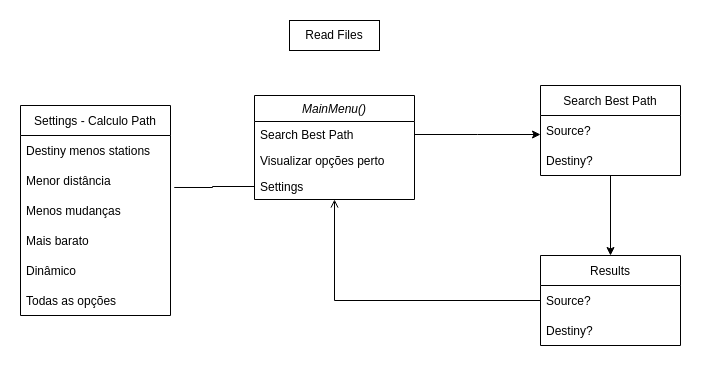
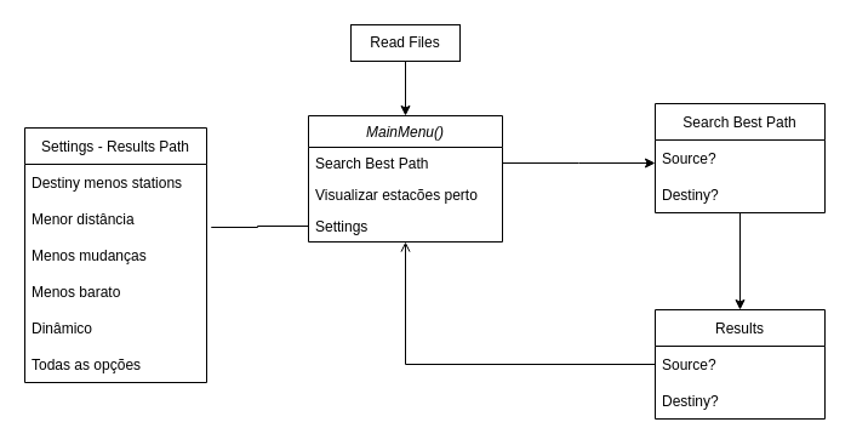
+ <mxCell id="6" style="edgeStyle=orthogonalEdgeStyle;rounded=0;orthogonalLoop=1;jettySize=auto;html=1;" edge="1" parent="1" source="7" target="2"><mxGeometry relative="1" as="geometry" /></mxCell>
- <mxCell id="9" value="Settings - Calculo Path" style="swimlane;fontStyle=0;childLayout=stackLayout;horizontal=1;startSize=30;horizontalStack=0;resizeParent=1;resizeParentMax=0;resizeLast=0;collapsible=1;marginBottom=0;" vertex="1" parent="1"><mxGeometry x="20" y="105" width="150" height="210" as="geometry" /></mxCell>
+ <mxCell id="9" value="Settings - Results Path" style="swimlane;fontStyle=0;childLayout=stackLayout;horizontal=1;startSize=30;horizontalStack=0;resizeParent=1;resizeParentMax=0;resizeLast=0;collapsible=1;marginBottom=0;" vertex="1" parent="1"><mxGeometry x="20" y="105" width="150" height="210" as="geometry" /></mxCell>
- <mxCell id="4" value="Visualizar opções perto" style="text;align=left;verticalAlign=top;spacingLeft=4;spacingRight=4;overflow=hidden;rotatable=0;points=[[0,0.5],[1,0.5]];portConstraint=eastwest;rounded=0;shadow=0;html=0;" vertex="1" parent="2"><mxGeometry y="52" width="160" height="26" as="geometry" /></mxCell>
+ <mxCell id="4" value="Visualizar estacões perto" style="text;align=left;verticalAlign=top;spacingLeft=4;spacingRight=4;overflow=hidden;rotatable=0;points=[[0,0.5],[1,0.5]];portConstraint=eastwest;rounded=0;shadow=0;html=0;" vertex="1" parent="2"><mxGeometry y="52" width="160" height="26" as="geometry" /></mxCell>
- <mxCell id="13" value="Mais barato" style="text;strokeColor=none;fillColor=none;align=left;verticalAlign=middle;spacingLeft=4;spacingRight=4;overflow=hidden;points=[[0,0.5],[1,0.5]];portConstraint=eastwest;rotatable=0;" vertex="1" parent="9"><mxGeometry y="120" width="150" height="30" as="geometry" /></mxCell>
+ <mxCell id="13" value="Menos barato" style="text;strokeColor=none;fillColor=none;align=left;verticalAlign=middle;spacingLeft=4;spacingRight=4;overflow=hidden;points=[[0,0.5],[1,0.5]];portConstraint=eastwest;rotatable=0;" vertex="1" parent="9"><mxGeometry y="120" width="150" height="30" as="geometry" /></mxCell>
